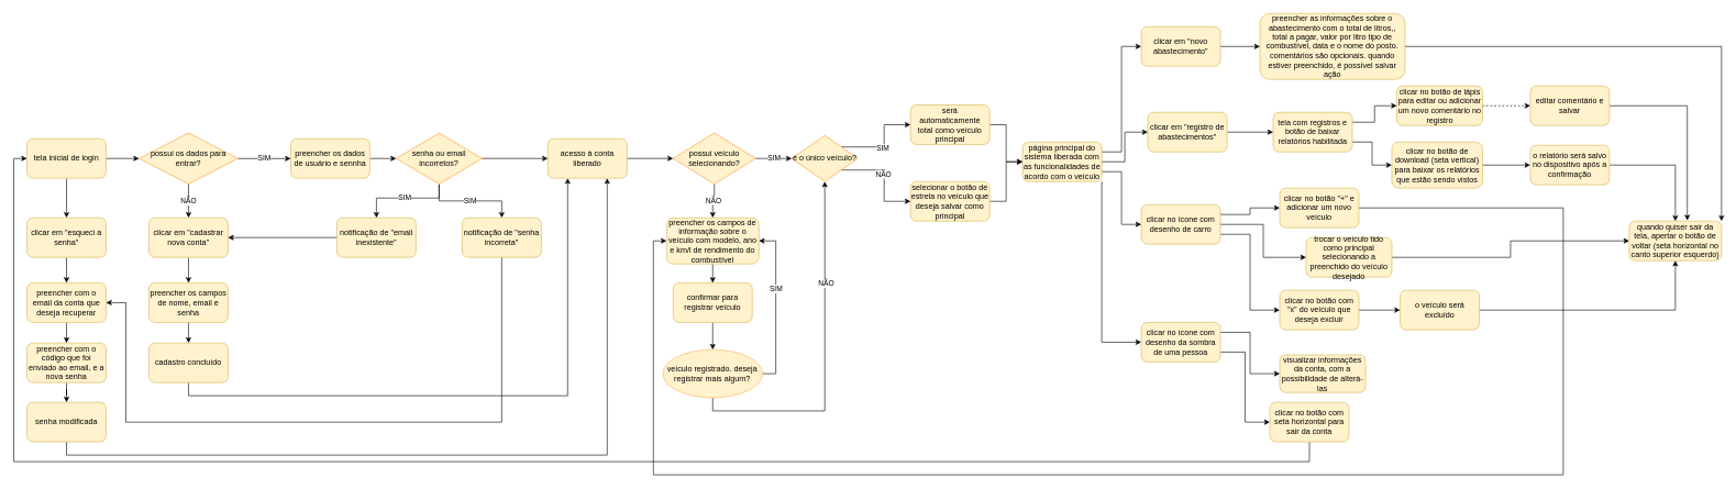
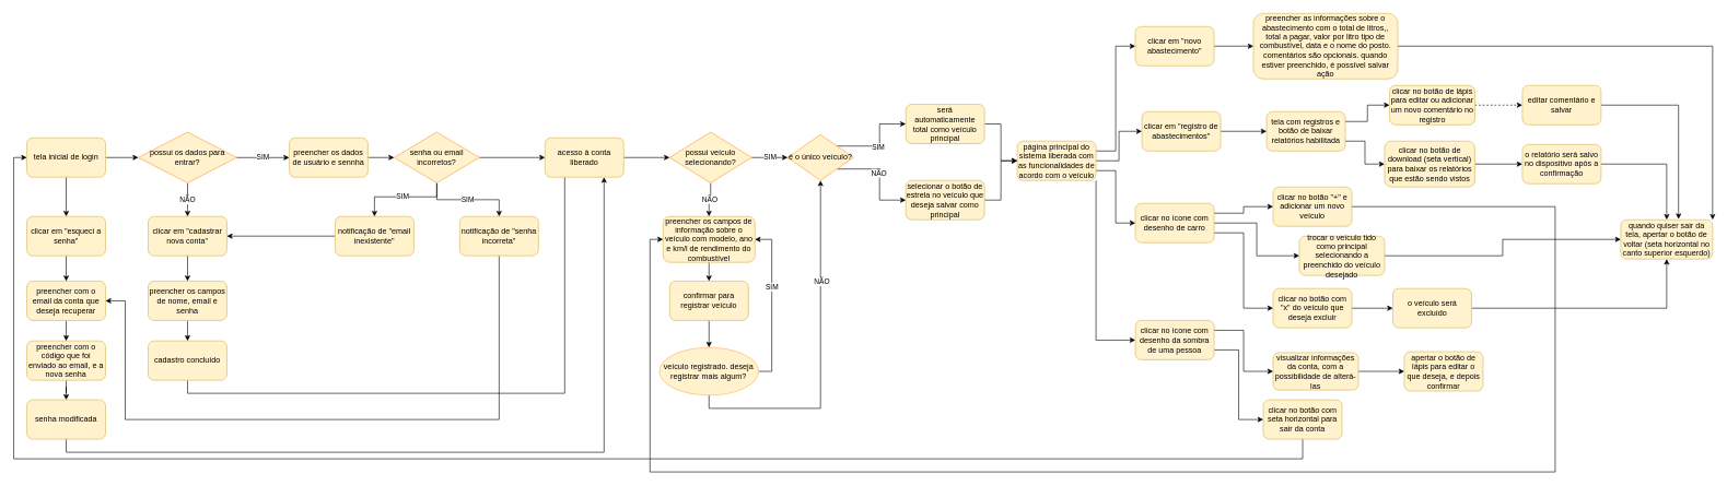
- <mxCell id="13" style="edgeStyle=orthogonalEdgeStyle;rounded=0;orthogonalLoop=1;jettySize=auto;html=1;exitX=0.5;exitY=1;exitDx=0;exitDy=0;entryX=0.25;entryY=1;entryDx=0;entryDy=0;" edge="1" parent="1" source="14" target="28"><mxGeometry relative="1" as="geometry" /></mxCell>
+ <mxCell id="13" style="edgeStyle=orthogonalEdgeStyle;rounded=0;orthogonalLoop=1;jettySize=auto;html=1;exitX=0.5;exitY=1;exitDx=0;exitDy=0;entryX=0.25;entryY=1;entryDx=0;entryDy=0;endArrow=none;" edge="1" parent="1" source="14" target="28"><mxGeometry relative="1" as="geometry" /></mxCell>
+ <mxCell id="79" style="edgeStyle=orthogonalEdgeStyle;rounded=0;orthogonalLoop=1;jettySize=auto;html=1;exitX=1;exitY=0.5;exitDx=0;exitDy=0;entryX=0;entryY=0.5;entryDx=0;entryDy=0;" edge="1" parent="1" source="80" target="95"><mxGeometry relative="1" as="geometry" /></mxCell>
+ <mxCell id="95" value="apertar o botão de lápis para editar o que deseja, e depois confirmar" style="rounded=1;whiteSpace=wrap;html=1;strokeColor=#d6b656;fillColor=#fff2cc;" vertex="1" parent="1"><mxGeometry x="2140" y="536.5" width="120" height="60" as="geometry" /></mxCell>
